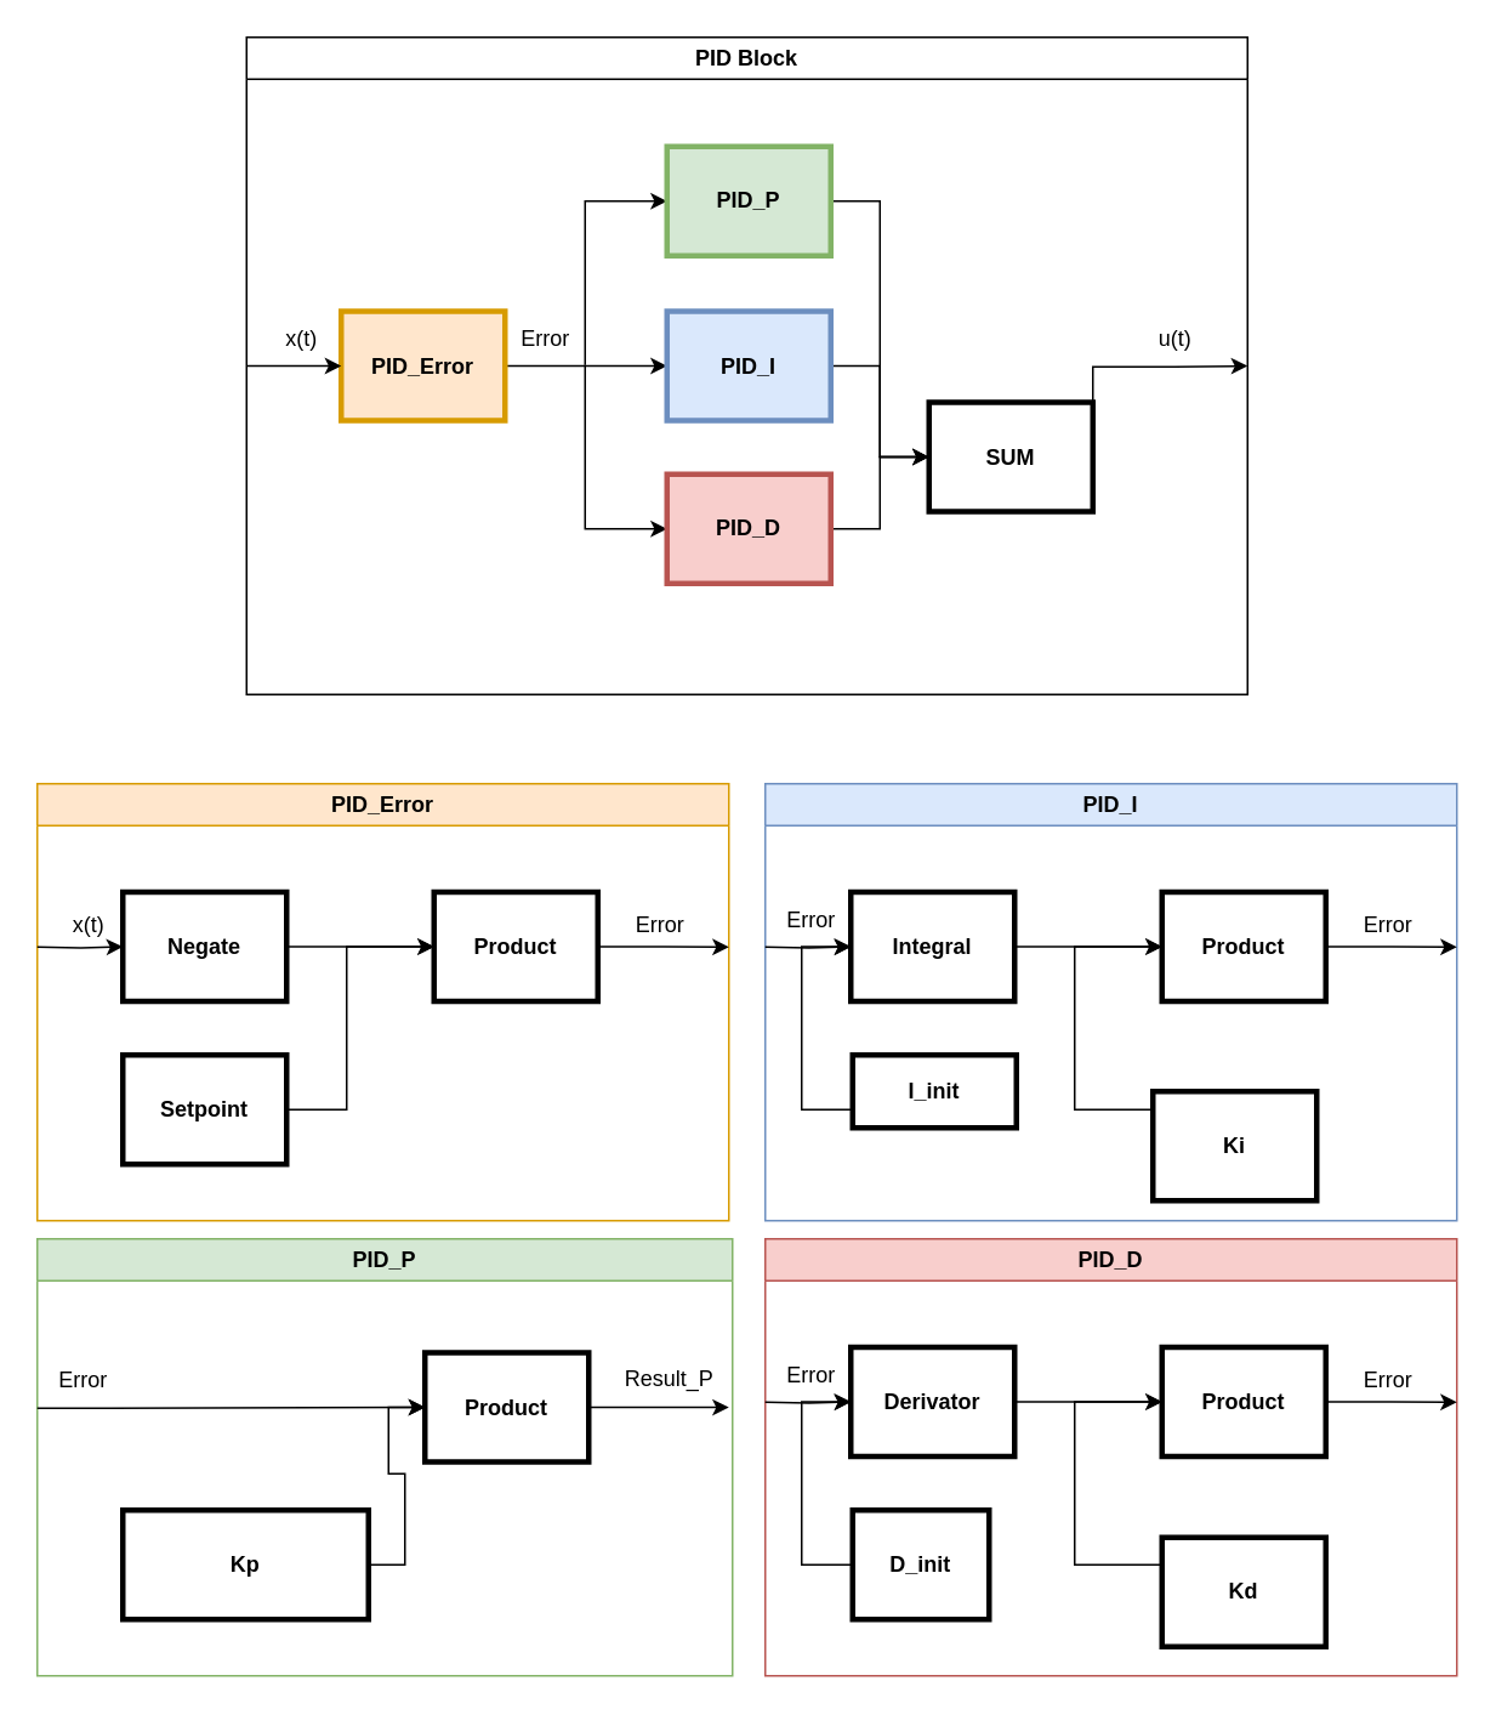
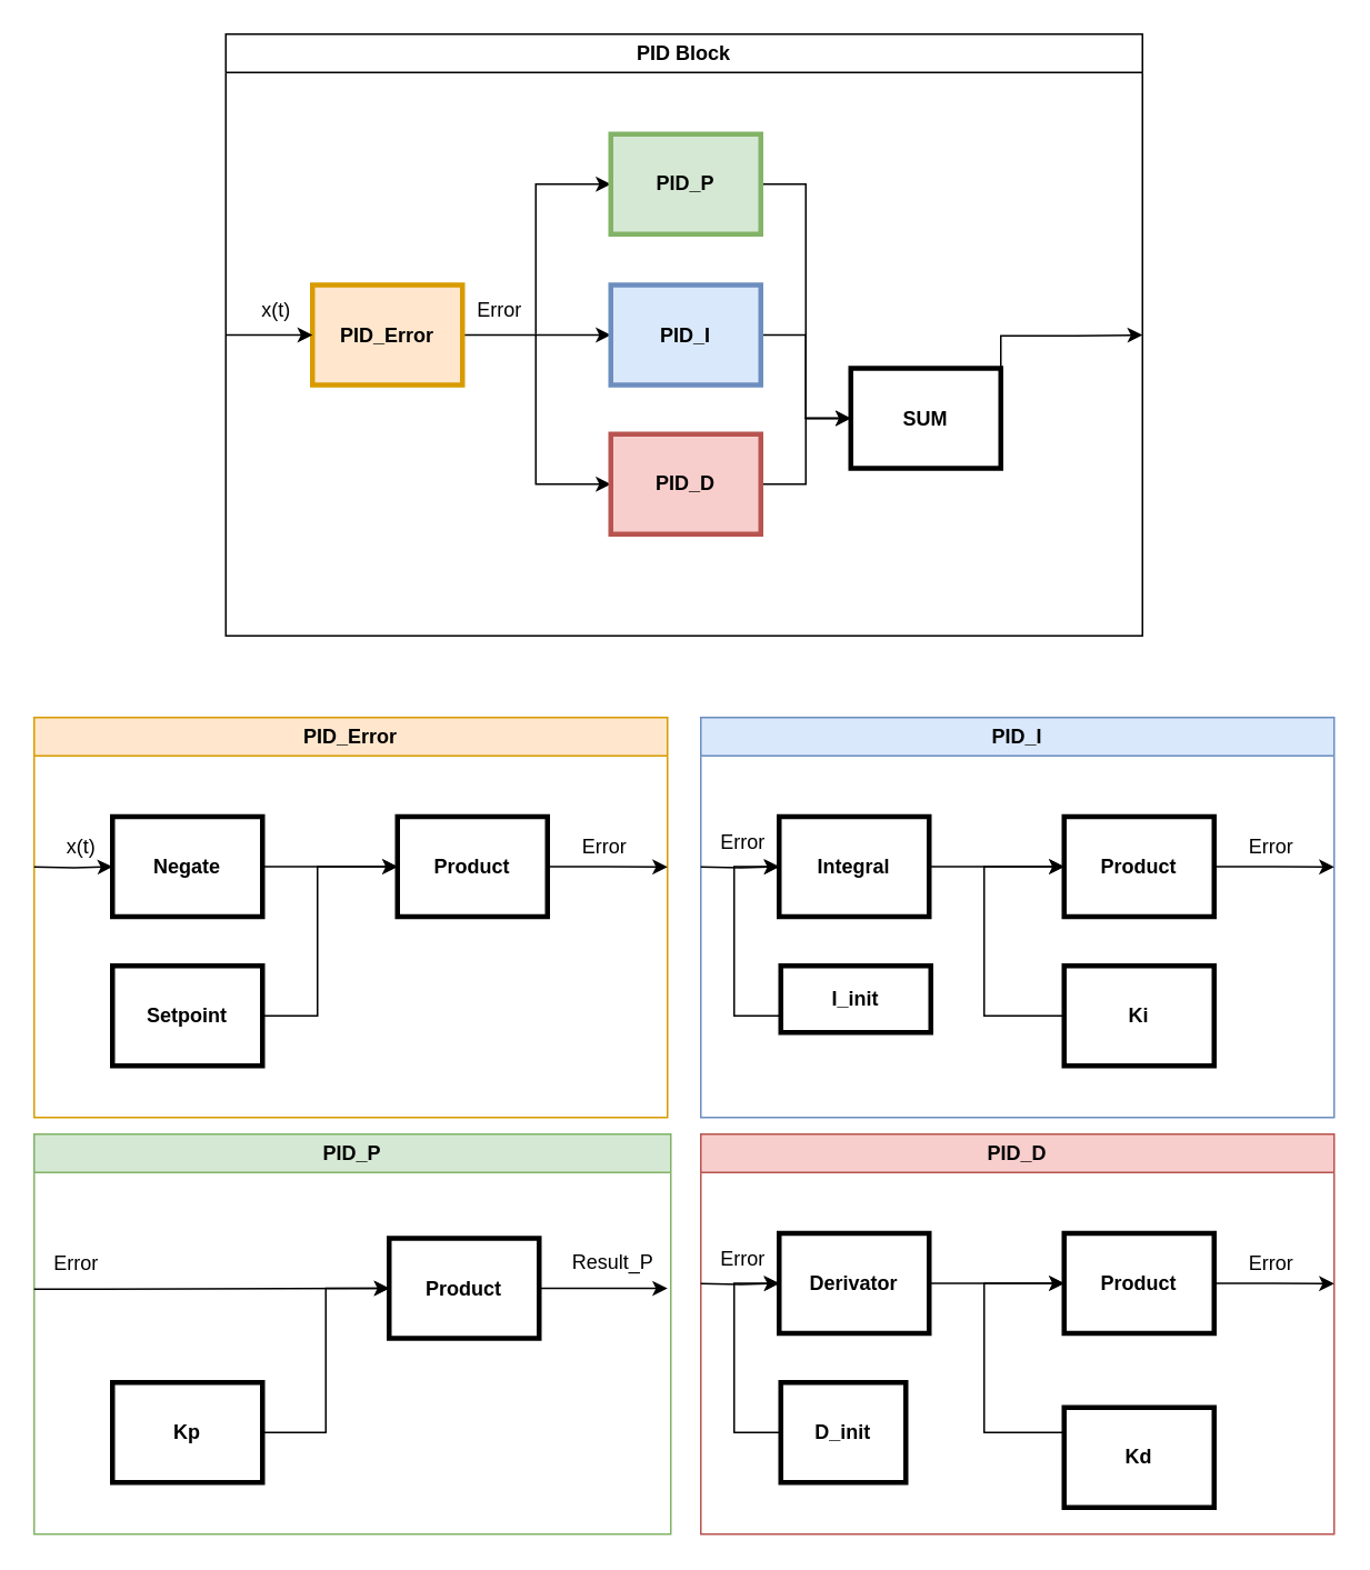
- <mxCell id="16" value="u(t)" style="text;html=1;align=center;verticalAlign=middle;resizable=0;points=[];autosize=1;strokeColor=none;fillColor=none;" vertex="1" parent="2"><mxGeometry x="490" y="150.5" width="40" height="30" as="geometry" /></mxCell>
- <mxCell id="43" value="Ki" style="whiteSpace=wrap;align=center;verticalAlign=middle;fontStyle=1;strokeWidth=3;" vertex="1" parent="37"><mxGeometry x="213" y="169" width="90" height="60" as="geometry" /></mxCell>
+ <mxCell id="43" value="Ki" style="whiteSpace=wrap;align=center;verticalAlign=middle;fontStyle=1;strokeWidth=3;" vertex="1" parent="37"><mxGeometry x="218" y="149" width="90" height="60" as="geometry" /></mxCell>
- <mxCell id="32" value="Kp" style="whiteSpace=wrap;align=center;verticalAlign=middle;fontStyle=1;strokeWidth=3;" vertex="1" parent="29"><mxGeometry x="47" y="149" width="135" height="60" as="geometry" /></mxCell>
+ <mxCell id="32" value="Kp" style="whiteSpace=wrap;align=center;verticalAlign=middle;fontStyle=1;strokeWidth=3;" vertex="1" parent="29"><mxGeometry x="47" y="149" width="90" height="60" as="geometry" /></mxCell>
